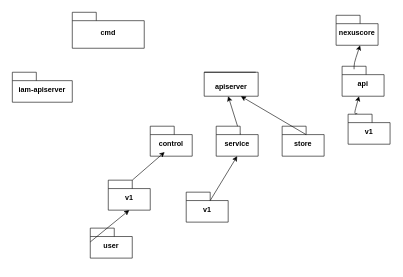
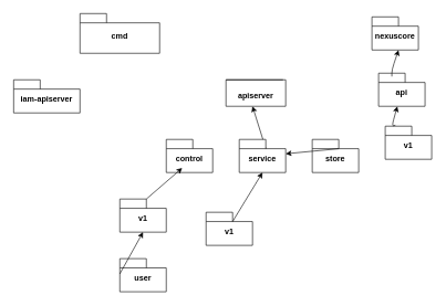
- <mxCell id="9" style="edgeStyle=none;html=1;exitX=0;exitY=0;exitDx=40;exitDy=14;exitPerimeter=0;entryX=0.68;entryY=1;entryDx=0;entryDy=0;entryPerimeter=0;" parent="1" source="5" target="4" edge="1"><mxGeometry relative="1" as="geometry" /></mxCell>
+ <mxCell id="9" style="edgeStyle=none;html=1;exitX=0;exitY=0;exitDx=40;exitDy=14;exitPerimeter=0;" parent="1" source="5" target="8" edge="1"><mxGeometry relative="1" as="geometry" /></mxCell>
- <mxCell id="12" value="user" style="shape=folder;fontStyle=1;spacingTop=10;tabWidth=40;tabHeight=14;tabPosition=left;html=1;whiteSpace=wrap;" parent="1" vertex="1"><mxGeometry x="150" y="380" width="70" height="50" as="geometry" /></mxCell>
+ <mxCell id="12" value="user" style="shape=folder;fontStyle=1;spacingTop=10;tabWidth=40;tabHeight=14;tabPosition=left;html=1;whiteSpace=wrap;" parent="1" vertex="1"><mxGeometry x="180" y="390" width="70" height="50" as="geometry" /></mxCell>
